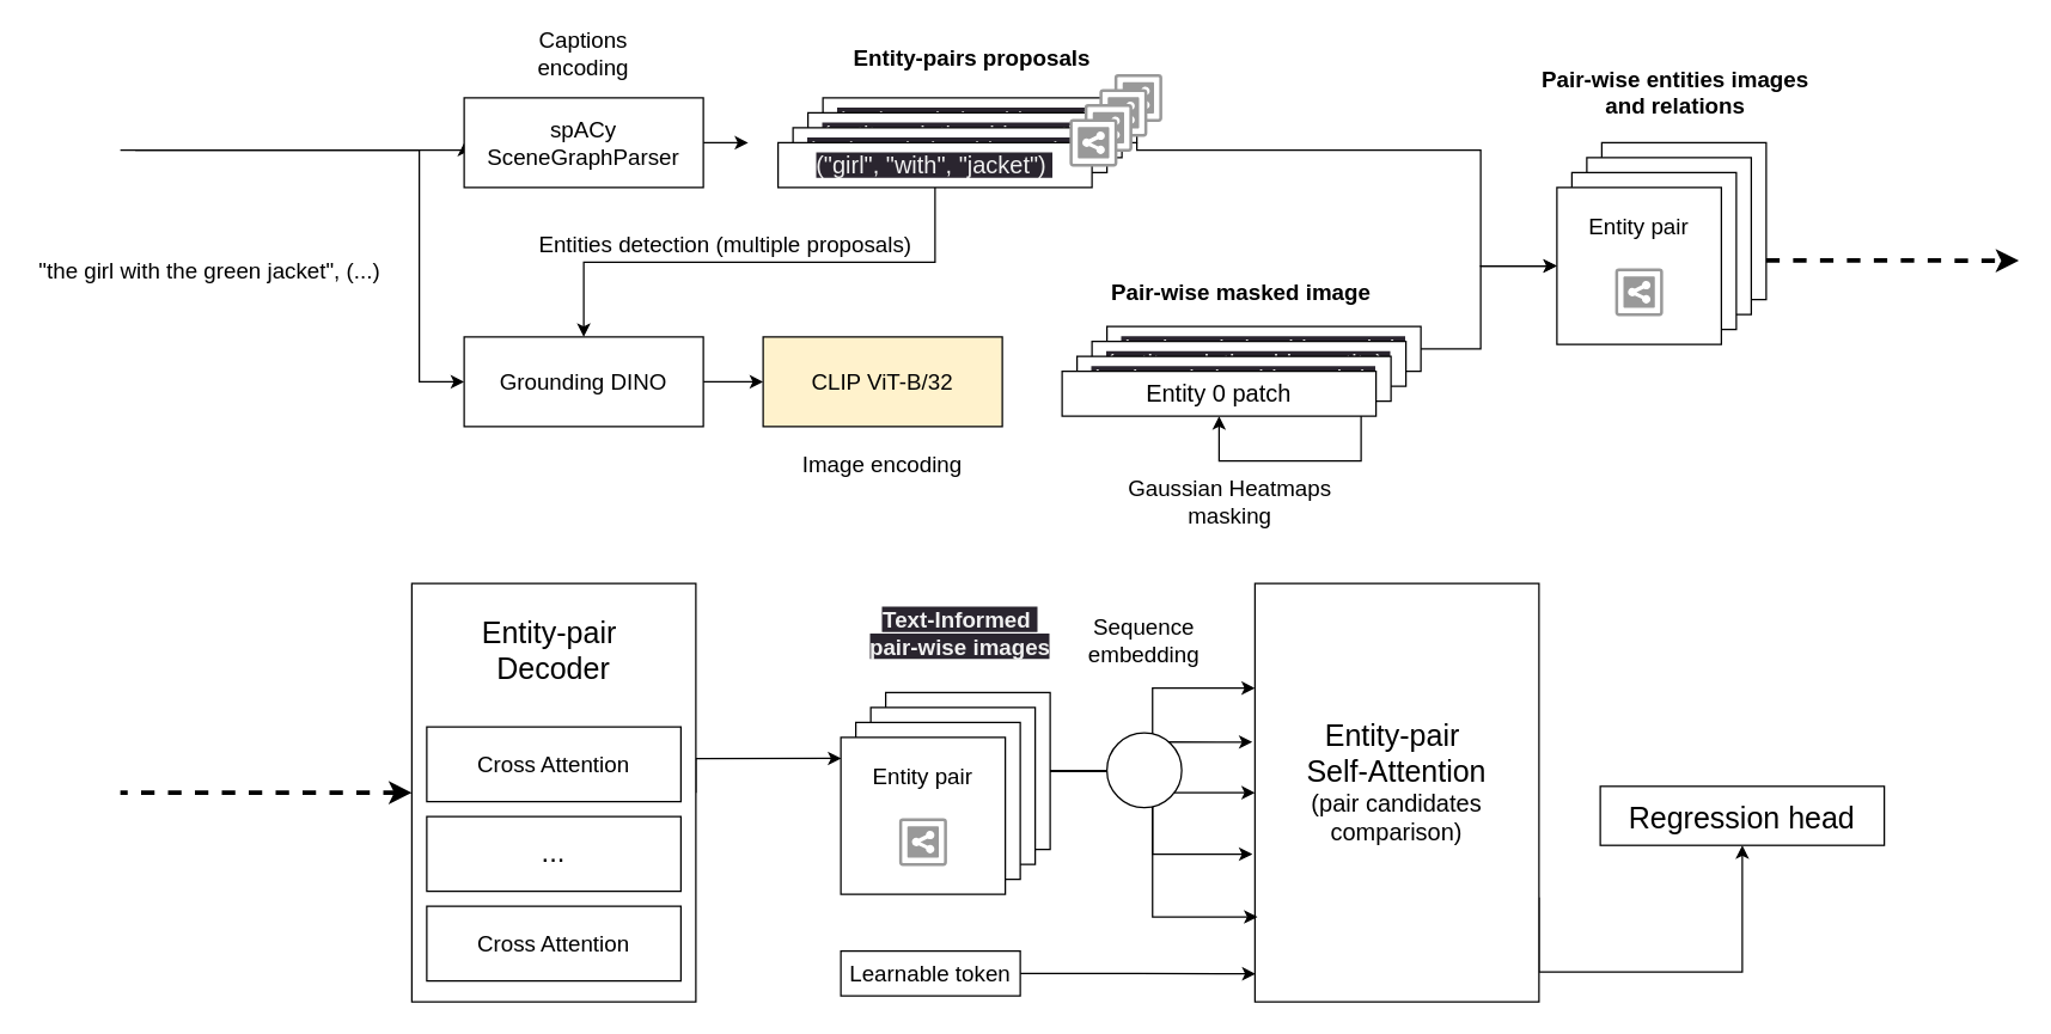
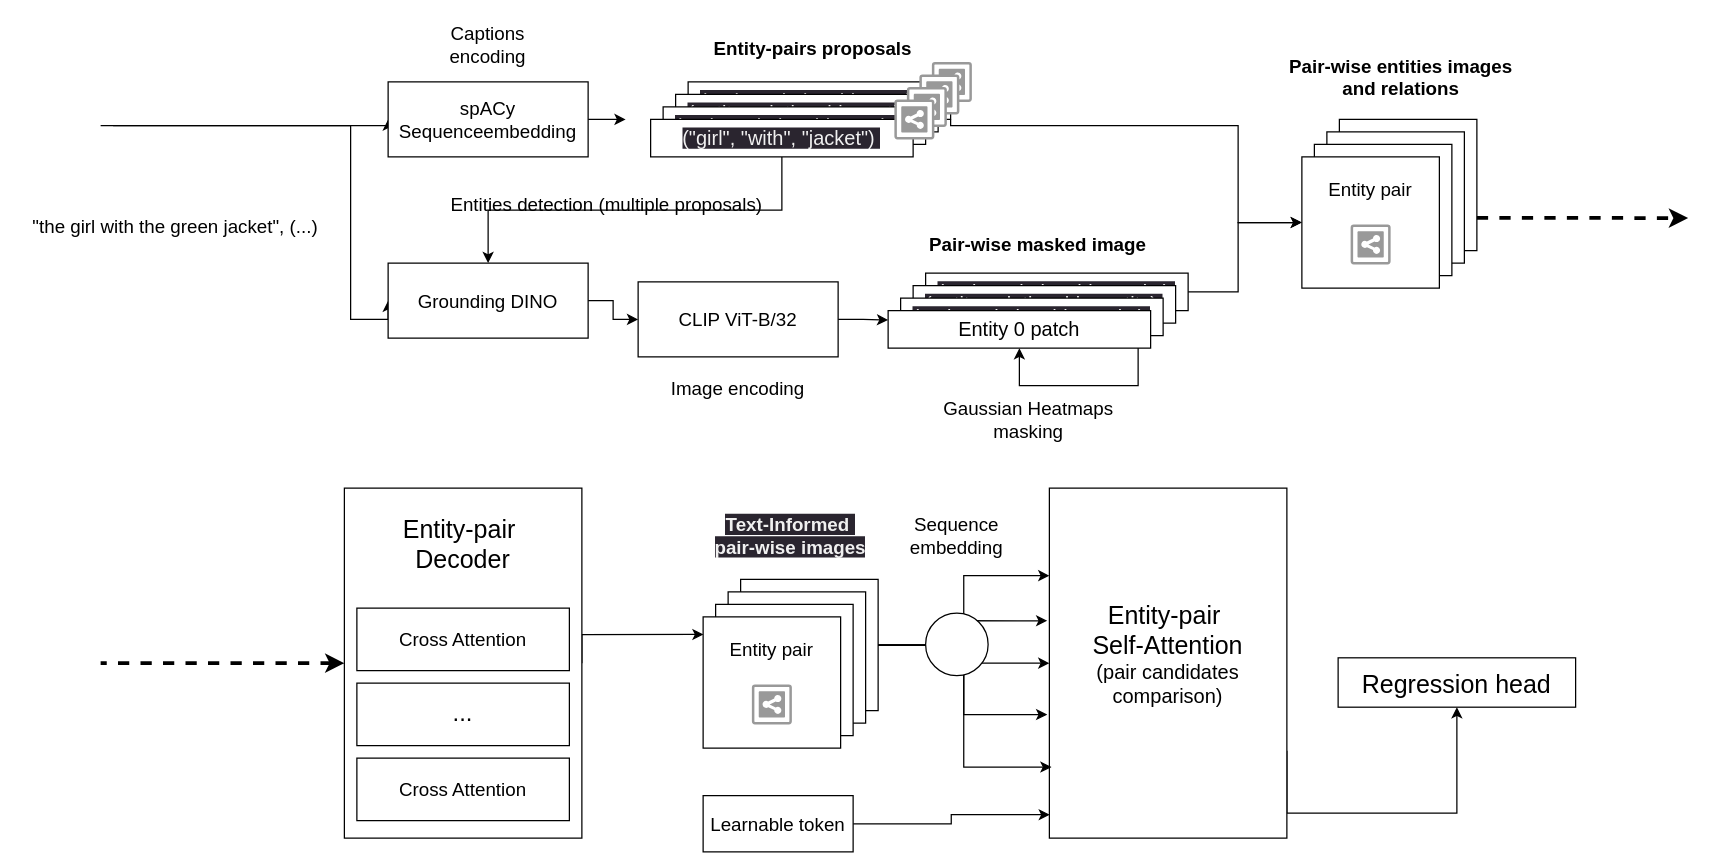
- <mxCell id="5" value="spACy&lt;br&gt;SceneGraphParser" style="rounded=0;whiteSpace=wrap;html=1;fontSize=15;" vertex="1" parent="1"><mxGeometry x="310" y="65" width="160" height="60" as="geometry" /></mxCell>
+ <mxCell id="5" value="spACy&lt;br&gt;Sequenceembedding" style="rounded=0;whiteSpace=wrap;html=1;fontSize=15;" vertex="1" parent="1"><mxGeometry x="310" y="65" width="160" height="60" as="geometry" /></mxCell>
- <mxCell id="9" value="Grounding DINO" style="rounded=0;whiteSpace=wrap;html=1;fontSize=15;" vertex="1" parent="1"><mxGeometry x="310" y="225" width="160" height="60" as="geometry" /></mxCell>
+ <mxCell id="9" value="Grounding DINO" style="rounded=0;whiteSpace=wrap;html=1;fontSize=15;" vertex="1" parent="1"><mxGeometry x="310" y="210" width="160" height="60" as="geometry" /></mxCell>
- <mxCell id="38" value="CLIP ViT-B/32" style="rounded=0;whiteSpace=wrap;html=1;fontSize=15;fillColor=#fff2cc;" vertex="1" parent="1"><mxGeometry x="510" y="225" width="160" height="60" as="geometry" /></mxCell>
+ <mxCell id="38" value="CLIP ViT-B/32" style="rounded=0;whiteSpace=wrap;html=1;fontSize=15;" vertex="1" parent="1"><mxGeometry x="510" y="225" width="160" height="60" as="geometry" /></mxCell>
+ <mxCell id="37" style="edgeStyle=orthogonalEdgeStyle;rounded=0;orthogonalLoop=1;jettySize=auto;html=1;exitX=1;exitY=0.5;exitDx=0;exitDy=0;entryX=0;entryY=0.25;entryDx=0;entryDy=0;" edge="1" parent="1" source="38" target="20"><mxGeometry relative="1" as="geometry" /></mxCell>
- <mxCell id="73" value="&lt;b&gt;&lt;span style=&quot;color: rgb(240, 240, 240); font-family: Helvetica; font-size: 15px; font-style: normal; font-variant-ligatures: normal; font-variant-caps: normal; letter-spacing: normal; orphans: 2; text-align: center; text-indent: 0px; text-transform: none; widows: 2; word-spacing: 0px; -webkit-text-stroke-width: 0px; background-color: rgb(42, 37, 47); text-decoration-thickness: initial; text-decoration-style: initial; text-decoration-color: initial; float: none; display: inline !important;&quot;&gt;Text-Informed&amp;nbsp; &lt;br&gt;pair-wise images&lt;br&gt;&lt;/span&gt;&lt;/b&gt;" style="text;html=1;strokeColor=none;fillColor=none;align=center;verticalAlign=middle;whiteSpace=wrap;rounded=0;" vertex="1" parent="1"><mxGeometry x="560" y="393" width="164" height="60" as="geometry" /></mxCell>
+ <mxCell id="73" value="&lt;b&gt;&lt;span style=&quot;color: rgb(240, 240, 240); font-family: Helvetica; font-size: 15px; font-style: normal; font-variant-ligatures: normal; font-variant-caps: normal; letter-spacing: normal; orphans: 2; text-align: center; text-indent: 0px; text-transform: none; widows: 2; word-spacing: 0px; -webkit-text-stroke-width: 0px; background-color: rgb(42, 37, 47); text-decoration-thickness: initial; text-decoration-style: initial; text-decoration-color: initial; float: none; display: inline !important;&quot;&gt;Text-Informed&amp;nbsp; &lt;br&gt;pair-wise images&lt;br&gt;&lt;/span&gt;&lt;/b&gt;" style="text;html=1;strokeColor=none;fillColor=none;align=center;verticalAlign=middle;whiteSpace=wrap;rounded=0;" vertex="1" parent="1"><mxGeometry x="550" y="398" width="164" height="60" as="geometry" /></mxCell>
- <mxCell id="101" value="Learnable token" style="rounded=0;whiteSpace=wrap;html=1;fontSize=15;" vertex="1" parent="1"><mxGeometry x="562" y="636" width="120" height="30" as="geometry" /></mxCell>
+ <mxCell id="101" value="Learnable token" style="rounded=0;whiteSpace=wrap;html=1;fontSize=15;" vertex="1" parent="1"><mxGeometry x="562" y="636" width="120" height="45" as="geometry" /></mxCell>
